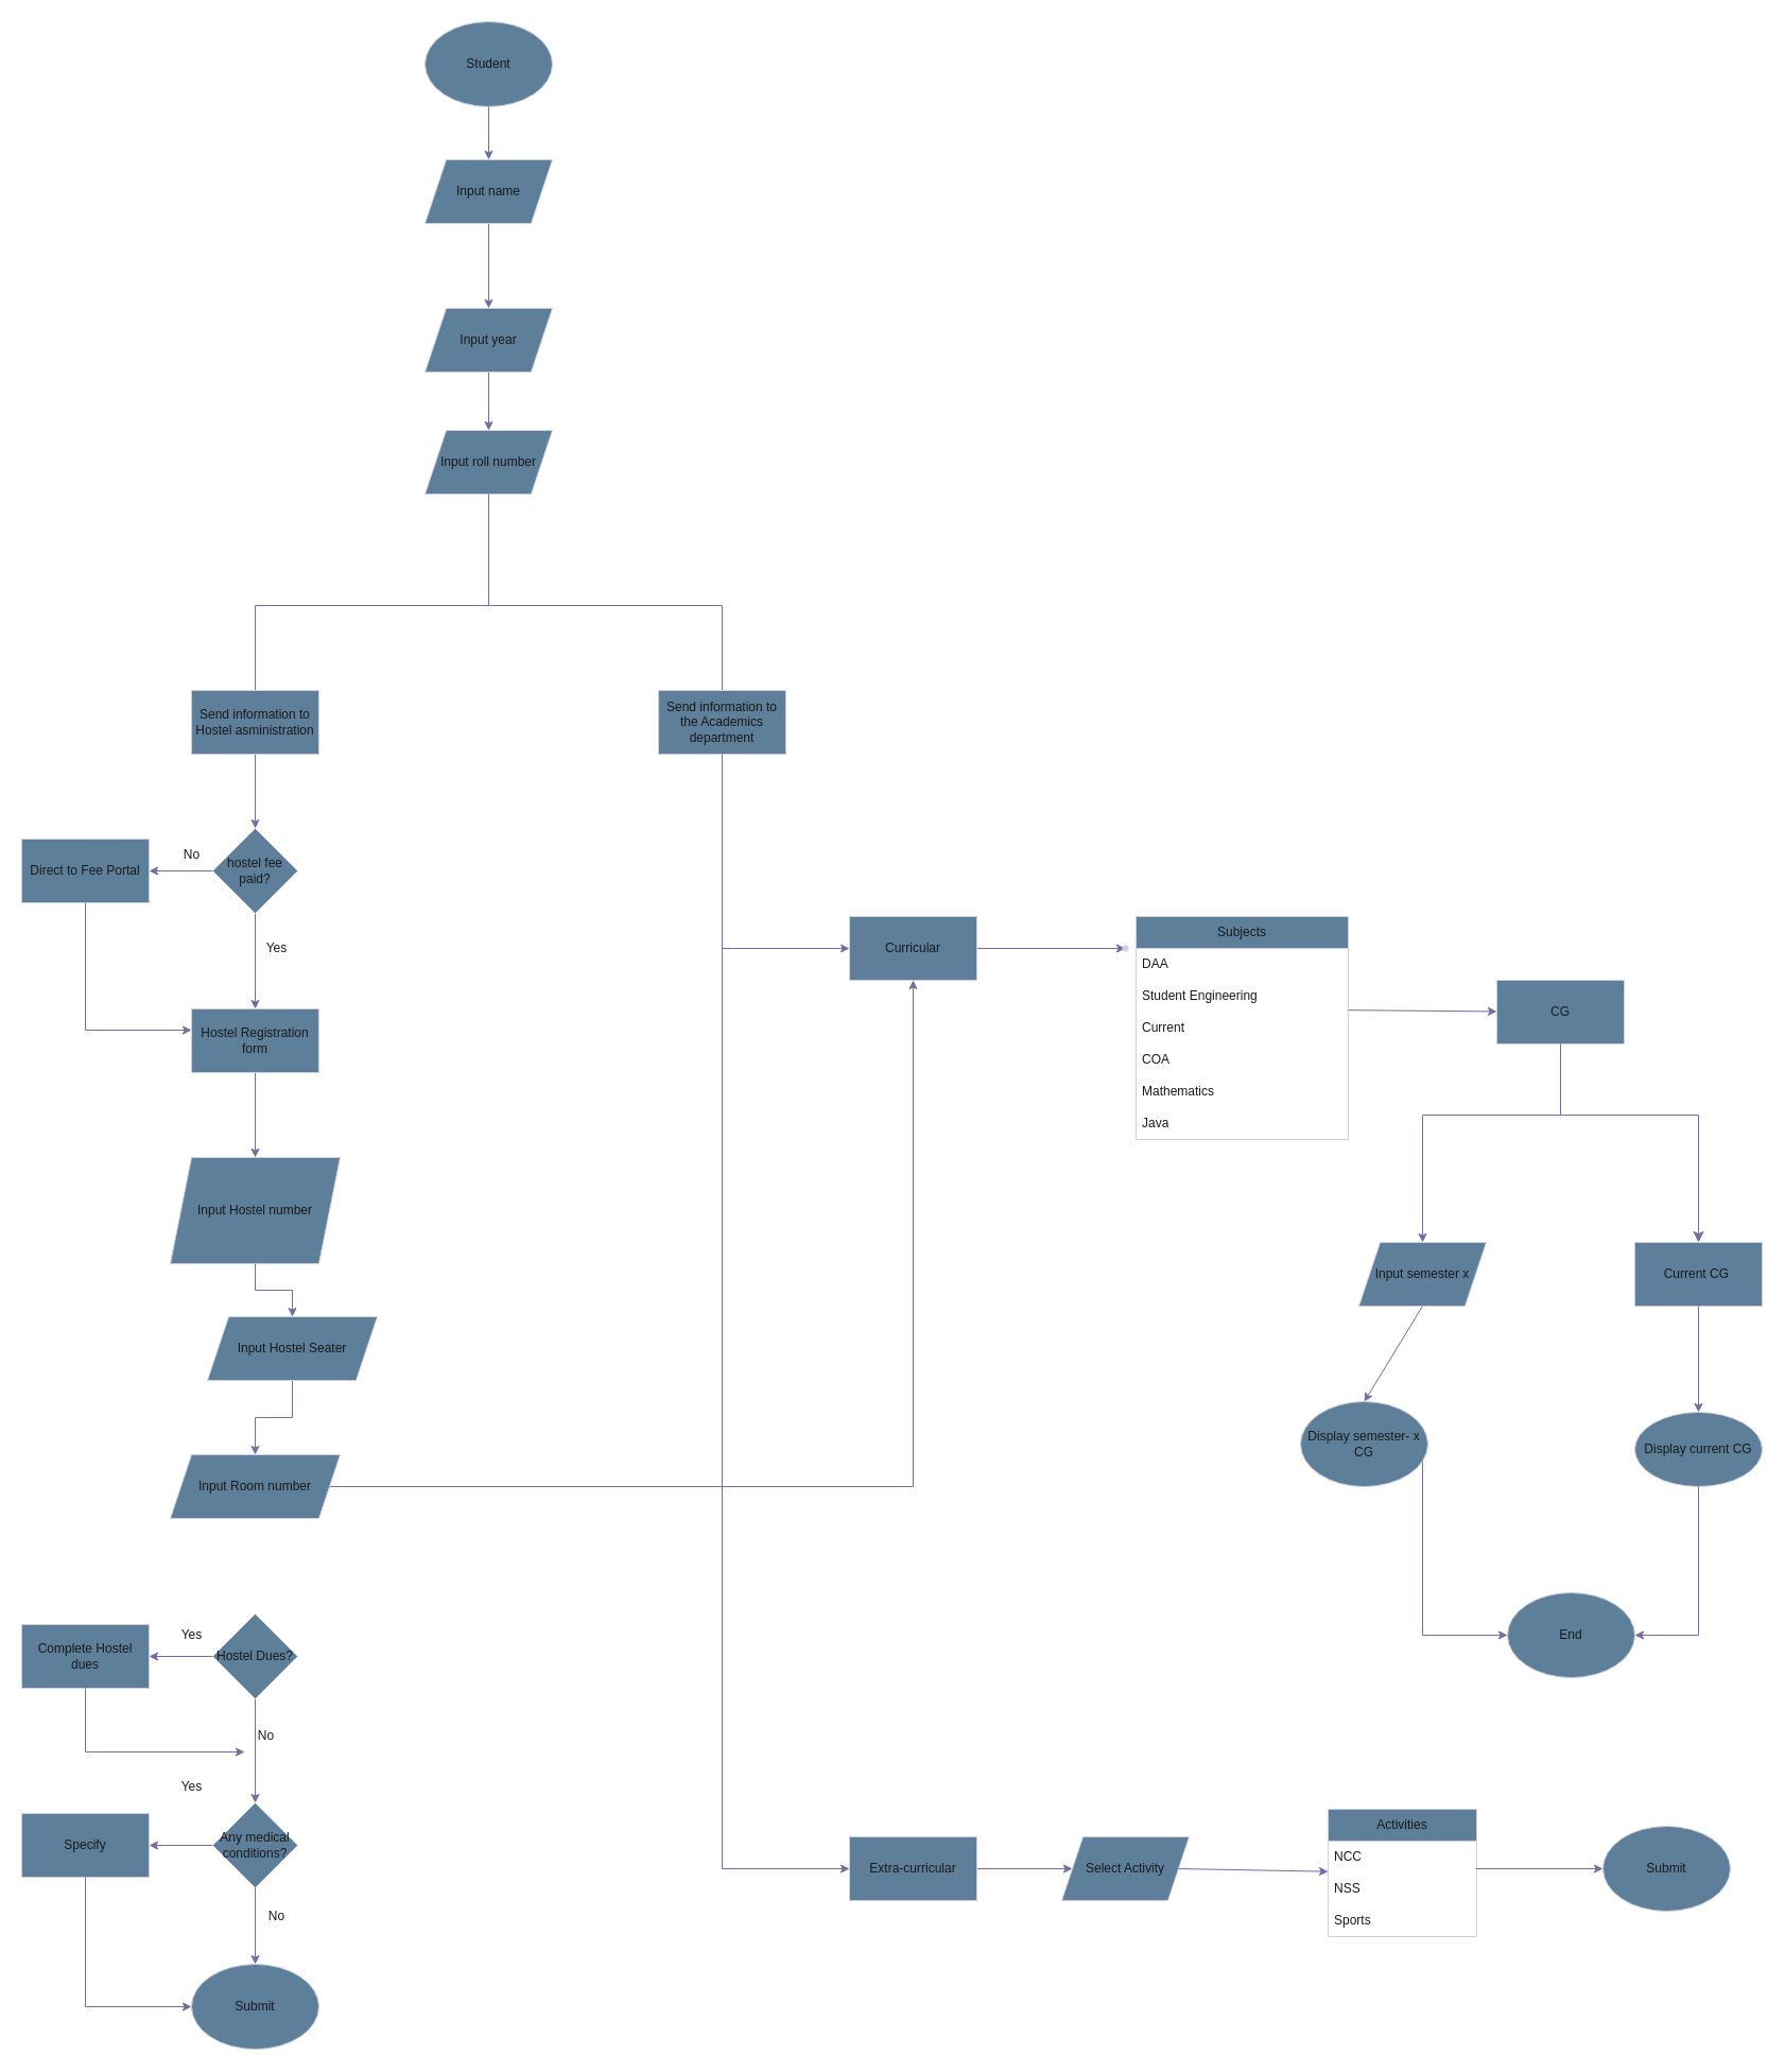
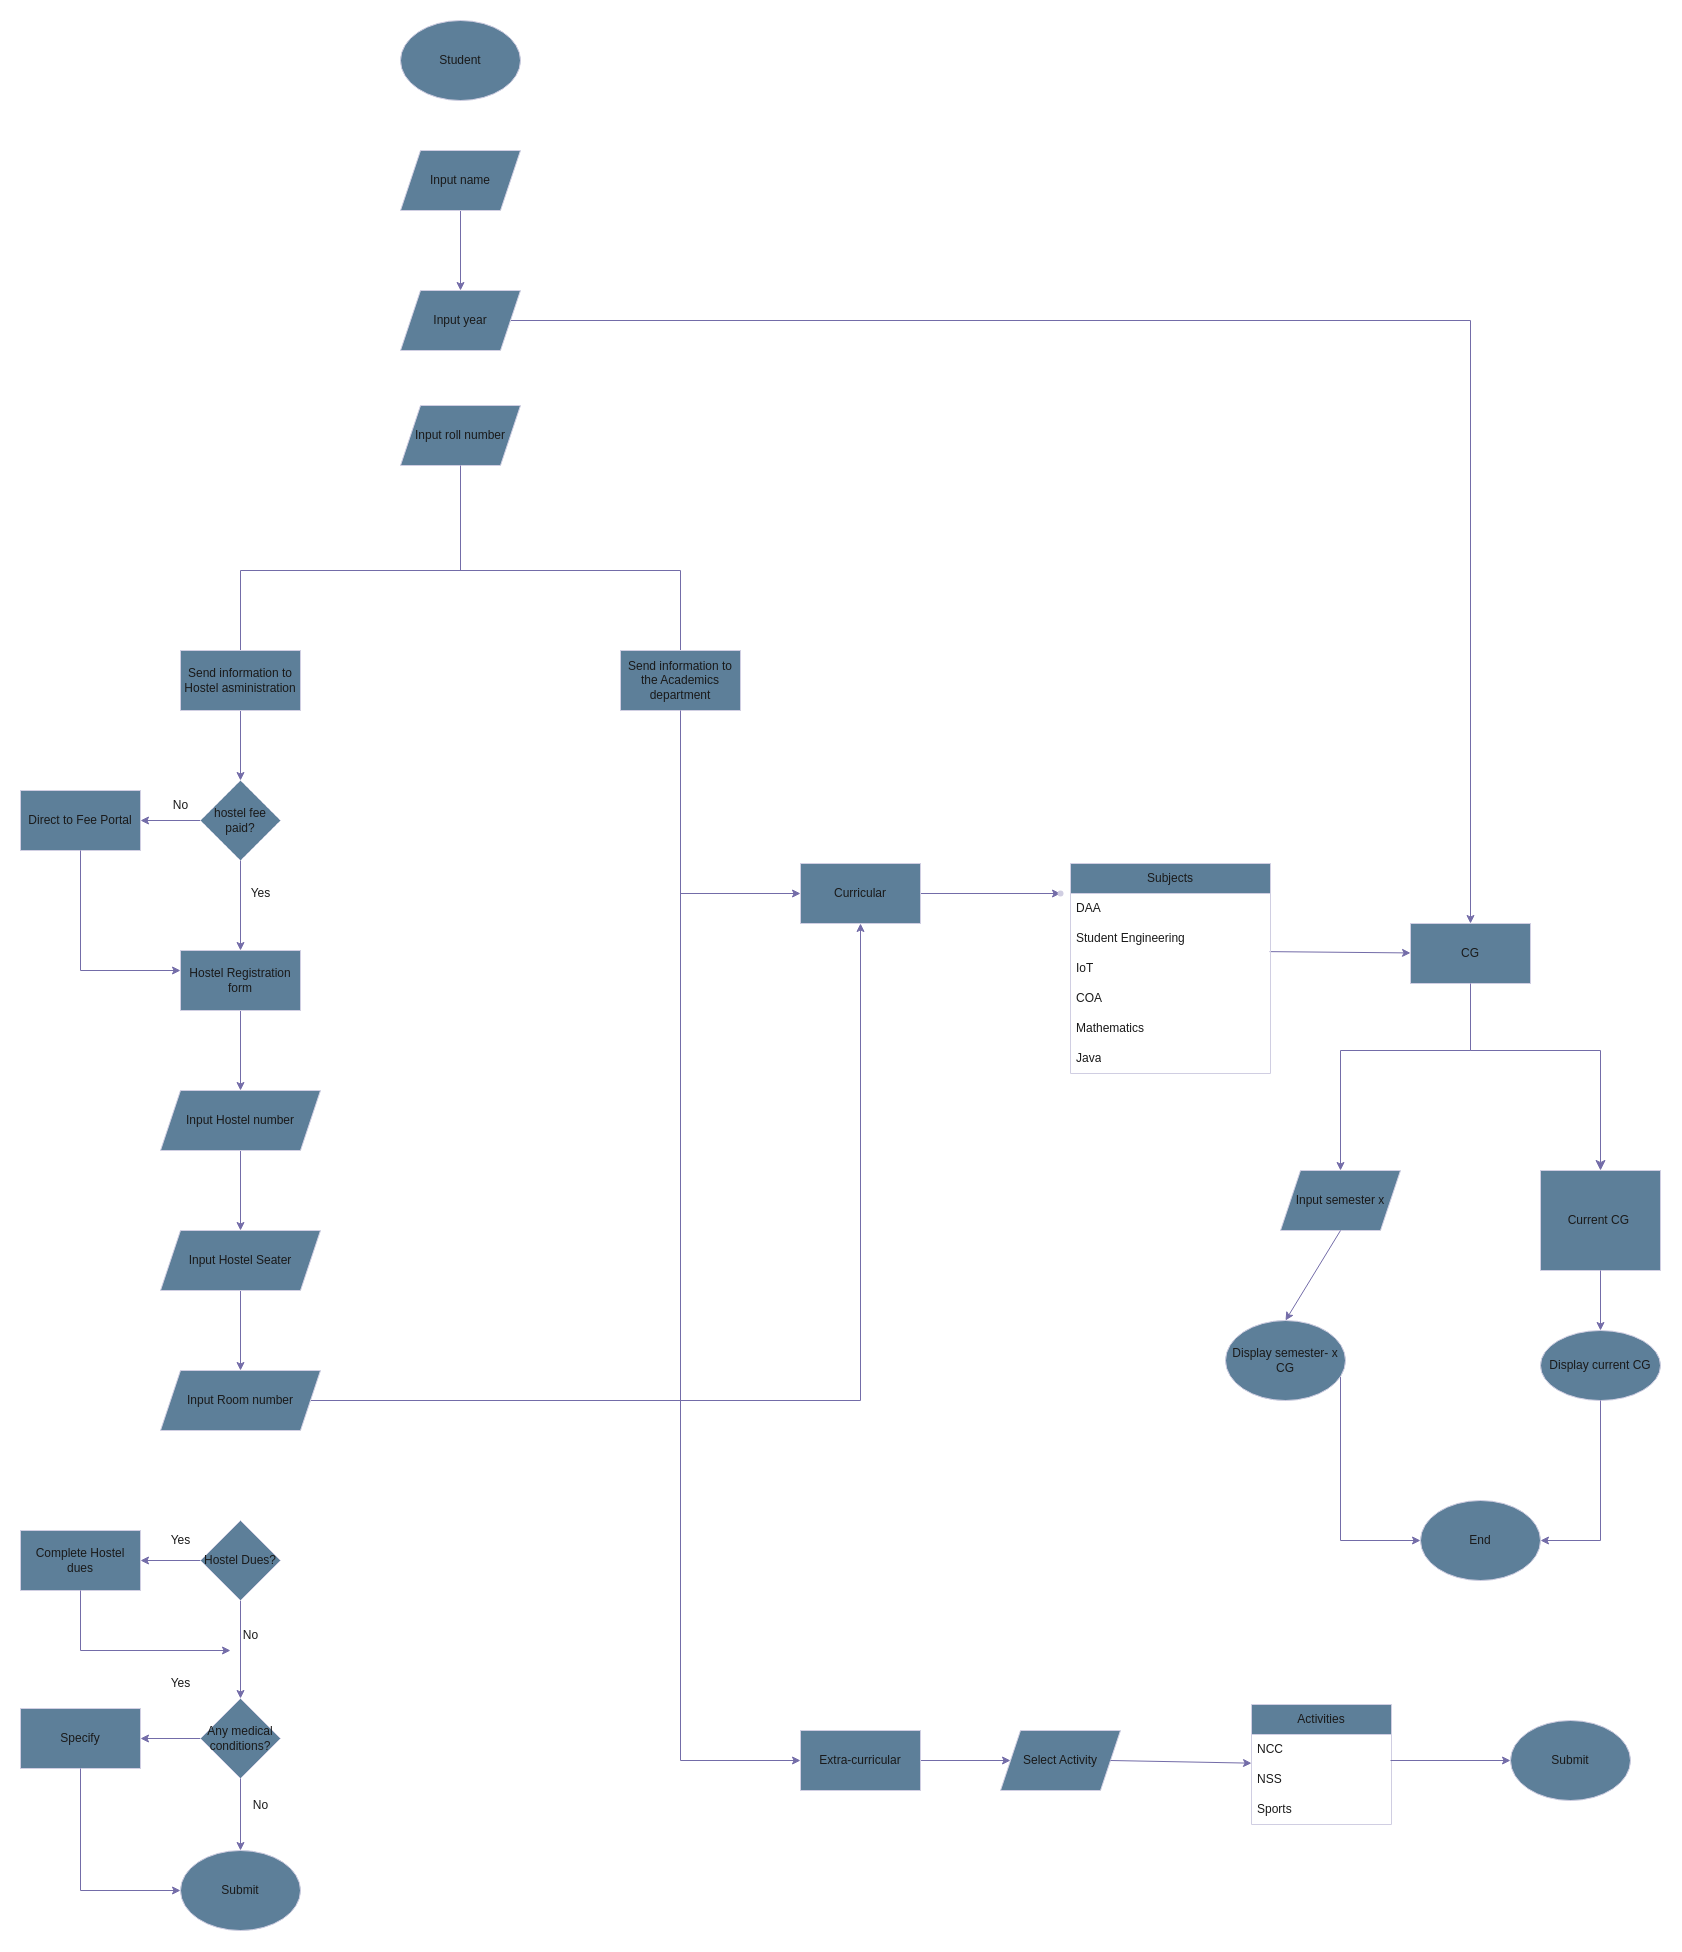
- <mxCell id="3" value="" style="endArrow=classic;html=1;rounded=0;exitX=0.5;exitY=1;exitDx=0;exitDy=0;labelBackgroundColor=none;strokeColor=#736CA8;fontColor=default;" edge="1" parent="1" source="2" target="5"><mxGeometry width="50" height="50" relative="1" as="geometry"><mxPoint x="440" y="240" as="sourcePoint" /><mxPoint x="460" y="180" as="targetPoint" /></mxGeometry></mxCell>
- <mxCell id="6" value="" style="edgeStyle=orthogonalEdgeStyle;rounded=0;orthogonalLoop=1;jettySize=auto;html=1;labelBackgroundColor=none;strokeColor=#736CA8;fontColor=default;" edge="1" parent="1" source="7" target="8"><mxGeometry relative="1" as="geometry" /></mxCell>
+ <mxCell id="6" value="" style="edgeStyle=orthogonalEdgeStyle;rounded=0;orthogonalLoop=1;jettySize=auto;html=1;labelBackgroundColor=none;strokeColor=#736CA8;fontColor=default;" edge="1" parent="1" source="7" target="55"><mxGeometry relative="1" as="geometry" /></mxCell>
- <mxCell id="18" value="hostel fee paid?" style="rhombus;whiteSpace=wrap;html=1;rounded=0;labelBackgroundColor=none;fillColor=#5D7F99;strokeColor=#D0CEE2;fontColor=#1A1A1A;" vertex="1" parent="1"><mxGeometry x="200" y="780" width="80" height="80" as="geometry" /></mxCell>
+ <mxCell id="18" value="hostel fee paid?" style="rhombus;whiteSpace=wrap;html=1;rounded=0;labelBackgroundColor=none;fillColor=#5D7F99;strokeColor=#D0CEE2;fontColor=#1A1A1A;dashed=1;" vertex="1" parent="1"><mxGeometry x="200" y="780" width="80" height="80" as="geometry" /></mxCell>
- <mxCell id="77" value="Current" style="text;strokeColor=none;fillColor=none;align=left;verticalAlign=middle;spacingLeft=4;spacingRight=4;overflow=hidden;points=[[0,0.5],[1,0.5]];portConstraint=eastwest;rotatable=0;whiteSpace=wrap;html=1;fontColor=#1A1A1A;" vertex="1" parent="74"><mxGeometry y="90" width="200" height="30" as="geometry" /></mxCell>
+ <mxCell id="77" value="IoT" style="text;strokeColor=none;fillColor=none;align=left;verticalAlign=middle;spacingLeft=4;spacingRight=4;overflow=hidden;points=[[0,0.5],[1,0.5]];portConstraint=eastwest;rotatable=0;whiteSpace=wrap;html=1;fontColor=#1A1A1A;" vertex="1" parent="74"><mxGeometry y="90" width="200" height="30" as="geometry" /></mxCell>
- <mxCell id="26" value="Input Hostel number" style="shape=parallelogram;perimeter=parallelogramPerimeter;whiteSpace=wrap;html=1;fixedSize=1;rounded=0;labelBackgroundColor=none;fillColor=#5D7F99;strokeColor=#D0CEE2;fontColor=#1A1A1A;" vertex="1" parent="1"><mxGeometry x="160" y="1090" width="160" height="100" as="geometry" /></mxCell>
+ <mxCell id="26" value="Input Hostel number" style="shape=parallelogram;perimeter=parallelogramPerimeter;whiteSpace=wrap;html=1;fixedSize=1;rounded=0;labelBackgroundColor=none;fillColor=#5D7F99;strokeColor=#D0CEE2;fontColor=#1A1A1A;" vertex="1" parent="1"><mxGeometry x="160" y="1090" width="160" height="60" as="geometry" /></mxCell>
- <mxCell id="62" value="Current CG&amp;nbsp;" style="rounded=0;whiteSpace=wrap;html=1;labelBackgroundColor=none;fillColor=#5D7F99;strokeColor=#D0CEE2;fontColor=#1A1A1A;" vertex="1" parent="1"><mxGeometry x="1540" y="1170" width="120" height="60" as="geometry" /></mxCell>
+ <mxCell id="62" value="Current CG&amp;nbsp;" style="rounded=0;whiteSpace=wrap;html=1;labelBackgroundColor=none;fillColor=#5D7F99;strokeColor=#D0CEE2;fontColor=#1A1A1A;" vertex="1" parent="1"><mxGeometry x="1540" y="1170" width="120" height="100" as="geometry" /></mxCell>
- <mxCell id="28" value="Input Hostel Seater" style="shape=parallelogram;perimeter=parallelogramPerimeter;whiteSpace=wrap;html=1;fixedSize=1;rounded=0;labelBackgroundColor=none;fillColor=#5D7F99;strokeColor=#D0CEE2;fontColor=#1A1A1A;" vertex="1" parent="1"><mxGeometry x="195" y="1240" width="160" height="60" as="geometry" /></mxCell>
+ <mxCell id="28" value="Input Hostel Seater" style="shape=parallelogram;perimeter=parallelogramPerimeter;whiteSpace=wrap;html=1;fixedSize=1;rounded=0;labelBackgroundColor=none;fillColor=#5D7F99;strokeColor=#D0CEE2;fontColor=#1A1A1A;" vertex="1" parent="1"><mxGeometry x="160" y="1230" width="160" height="60" as="geometry" /></mxCell>
